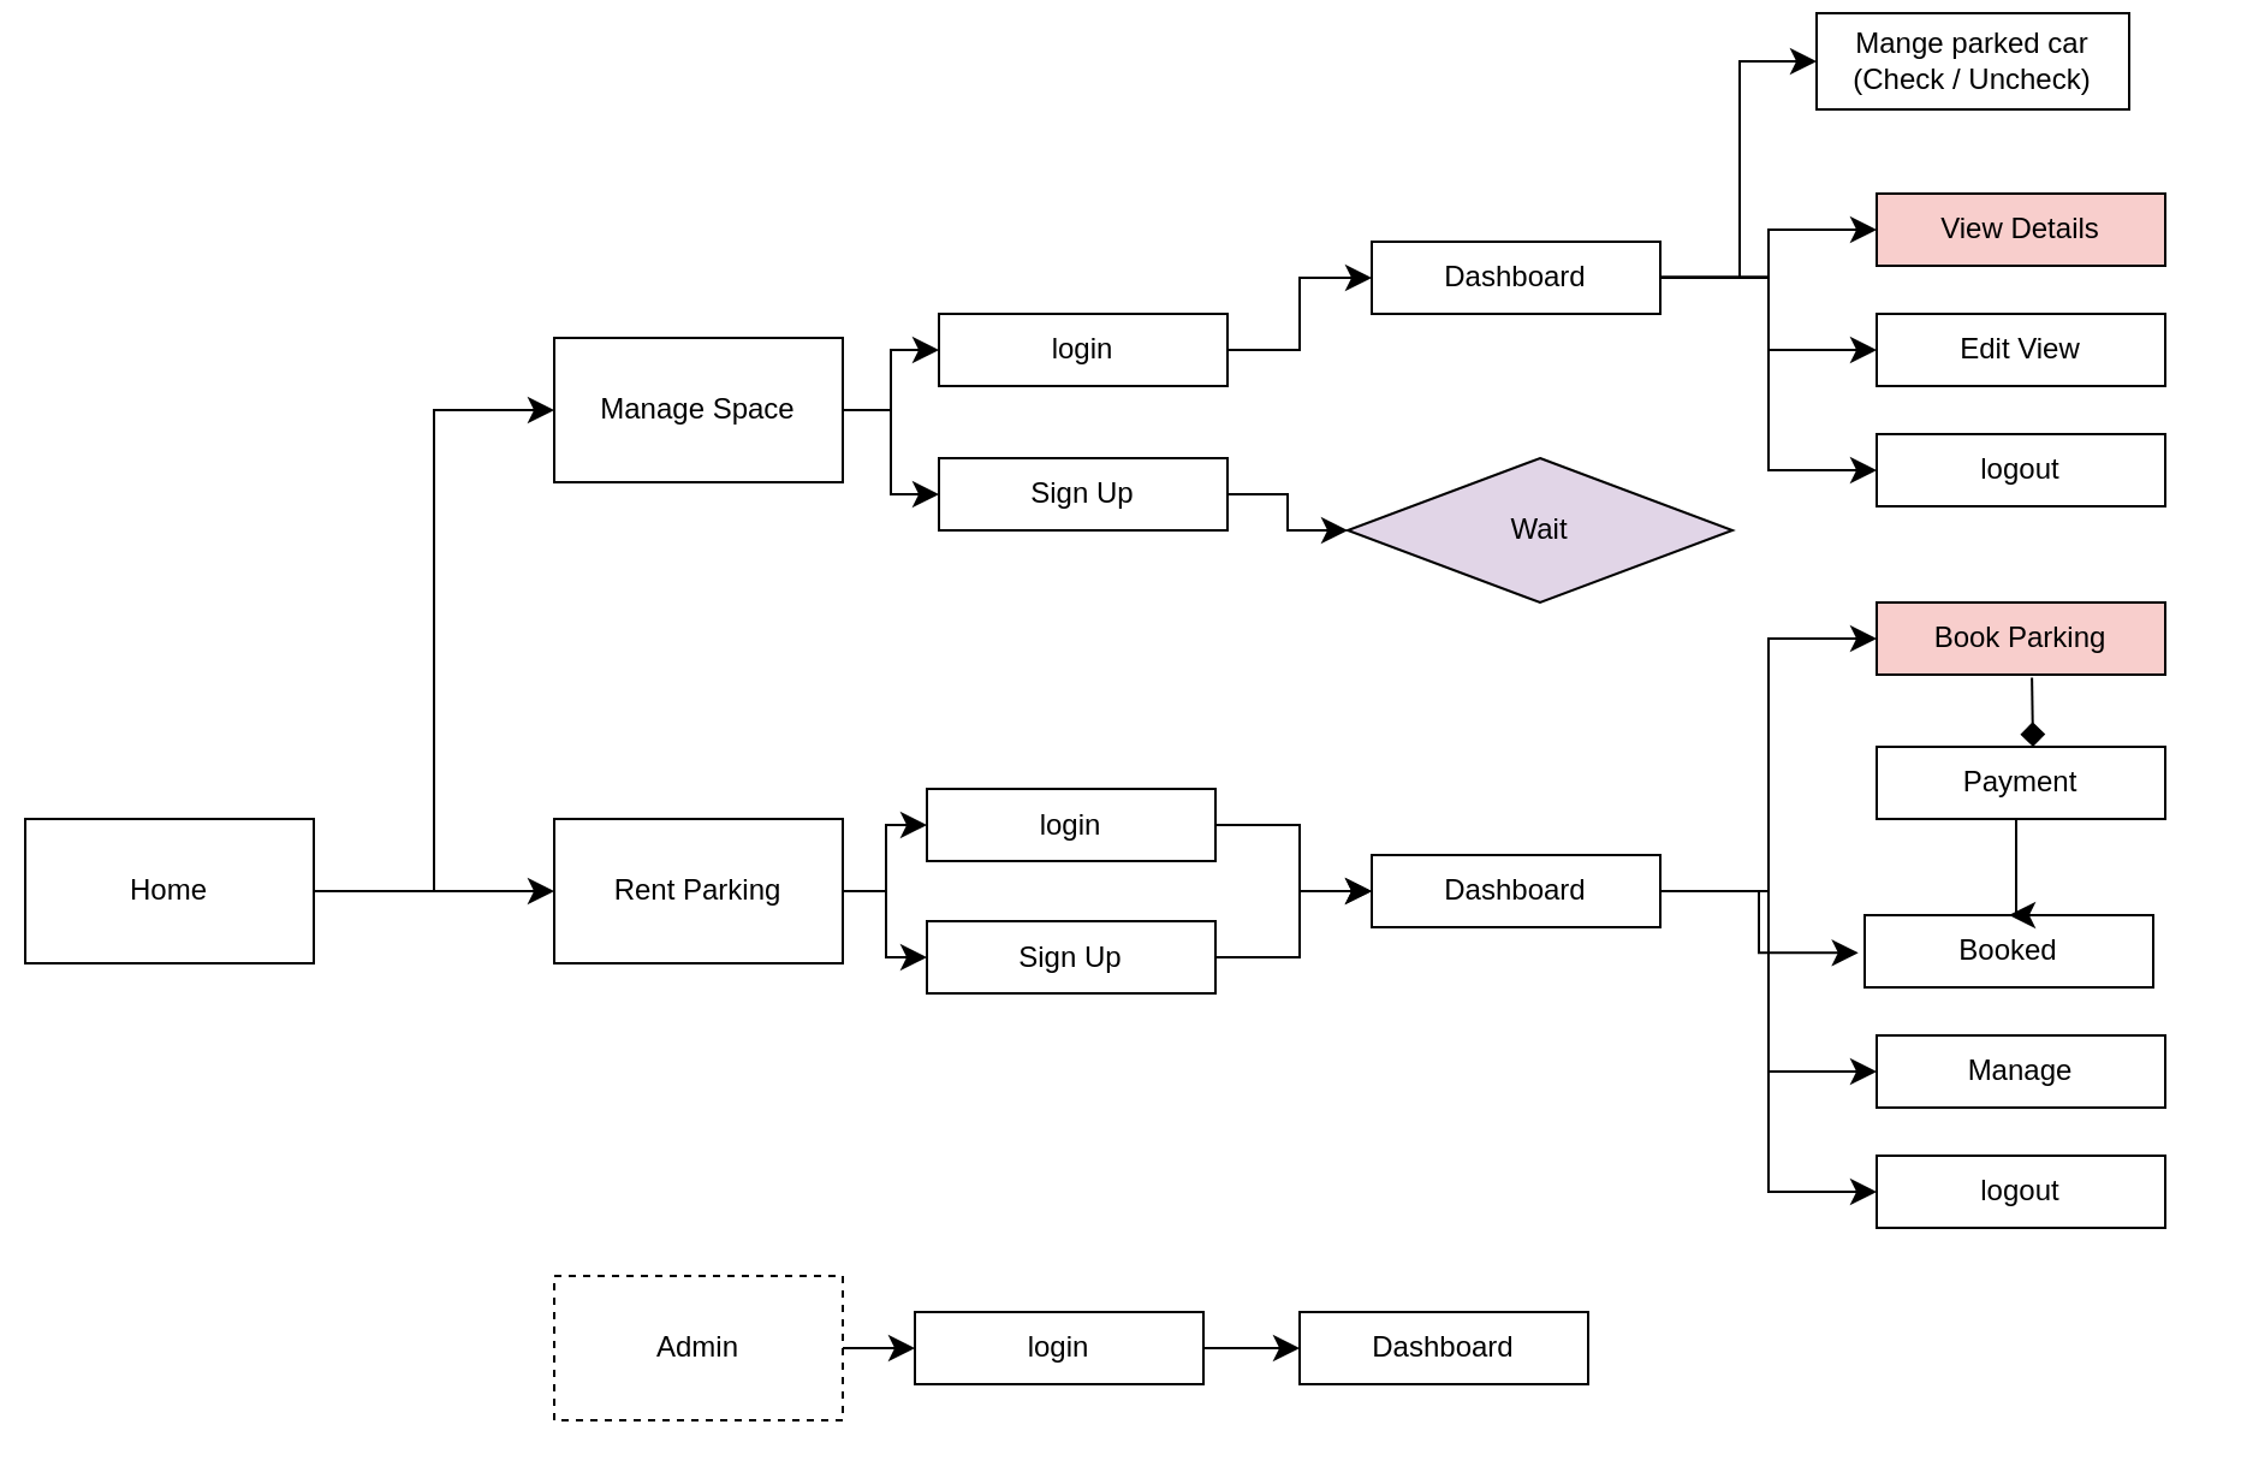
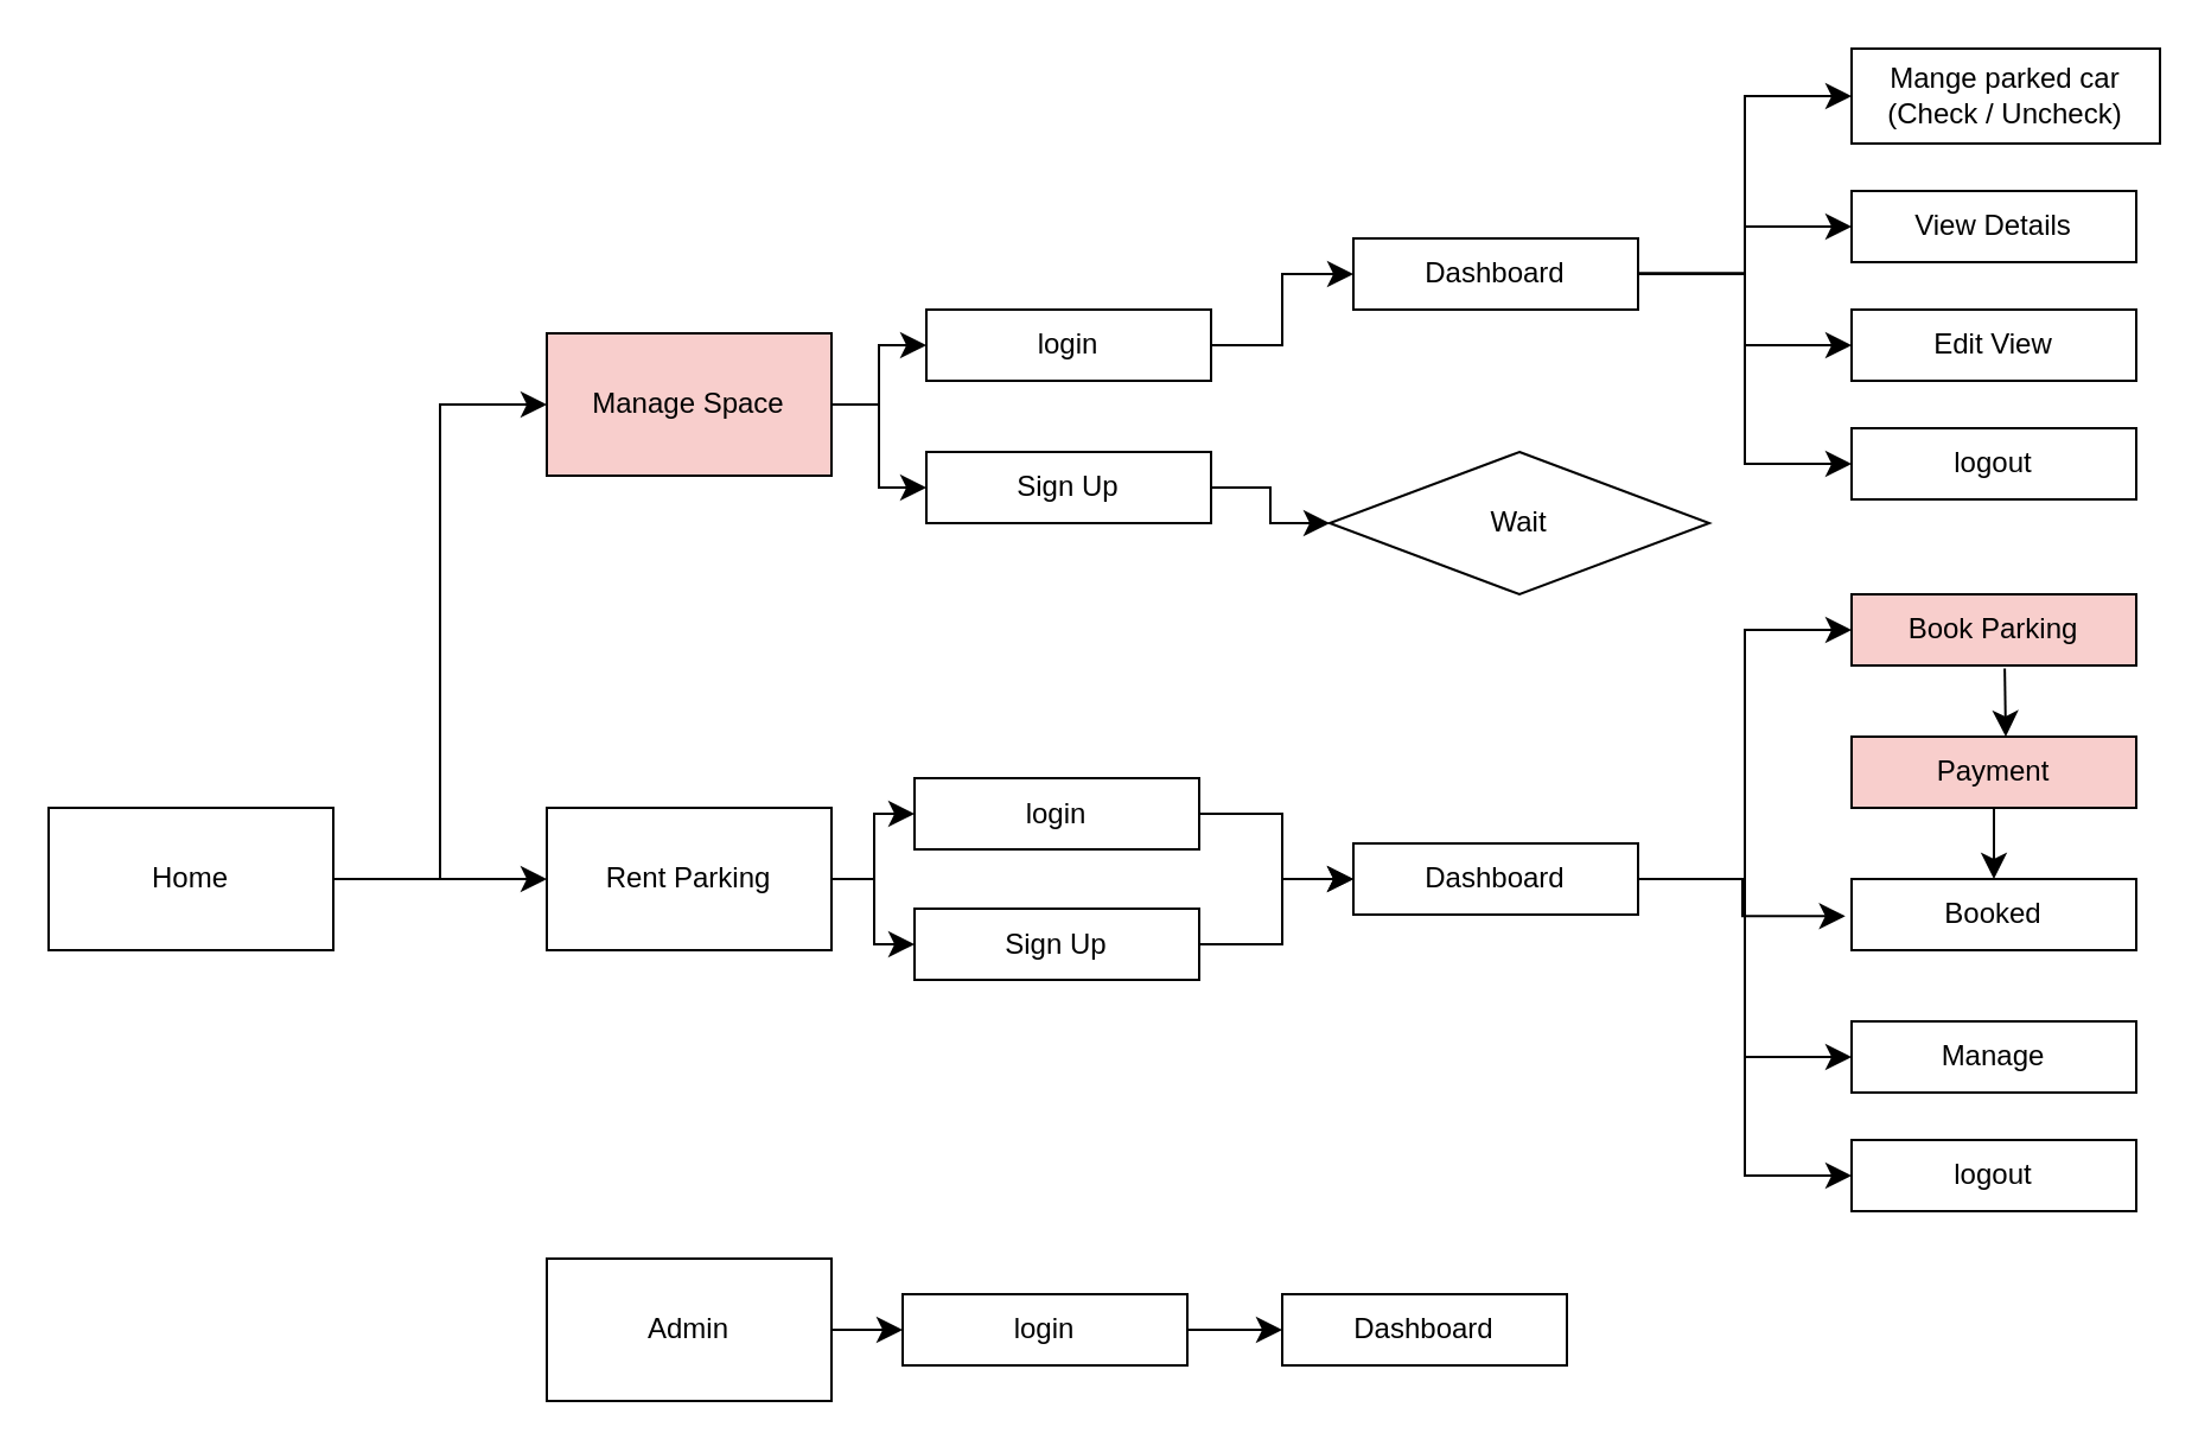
- <mxCell id="27" value="Mange parked car (Check / Uncheck)" style="whiteSpace=wrap;html=1;align=center;treeFolding=1;treeMoving=1;newEdgeStyle={&quot;edgeStyle&quot;:&quot;elbowEdgeStyle&quot;,&quot;startArrow&quot;:&quot;none&quot;,&quot;endArrow&quot;:&quot;none&quot;};" parent="1" vertex="1"><mxGeometry x="755" y="5" width="130" height="40" as="geometry" /></mxCell>
+ <mxCell id="27" value="Mange parked car (Check / Uncheck)" style="whiteSpace=wrap;html=1;align=center;treeFolding=1;treeMoving=1;newEdgeStyle={&quot;edgeStyle&quot;:&quot;elbowEdgeStyle&quot;,&quot;startArrow&quot;:&quot;none&quot;,&quot;endArrow&quot;:&quot;none&quot;};" parent="1" vertex="1"><mxGeometry x="780" y="20" width="130" height="40" as="geometry" /></mxCell>
- <mxCell id="28" value="View Details" style="whiteSpace=wrap;html=1;align=center;treeFolding=1;treeMoving=1;newEdgeStyle={&quot;edgeStyle&quot;:&quot;elbowEdgeStyle&quot;,&quot;startArrow&quot;:&quot;none&quot;,&quot;endArrow&quot;:&quot;none&quot;};fillColor=#f8cecc;" parent="1" vertex="1"><mxGeometry x="780" y="80" width="120" height="30" as="geometry" /></mxCell>
+ <mxCell id="28" value="View Details" style="whiteSpace=wrap;html=1;align=center;treeFolding=1;treeMoving=1;newEdgeStyle={&quot;edgeStyle&quot;:&quot;elbowEdgeStyle&quot;,&quot;startArrow&quot;:&quot;none&quot;,&quot;endArrow&quot;:&quot;none&quot;};" parent="1" vertex="1"><mxGeometry x="780" y="80" width="120" height="30" as="geometry" /></mxCell>
- <mxCell id="5" value="Manage Space" style="whiteSpace=wrap;html=1;align=center;treeFolding=1;treeMoving=1;newEdgeStyle={&quot;edgeStyle&quot;:&quot;elbowEdgeStyle&quot;,&quot;startArrow&quot;:&quot;none&quot;,&quot;endArrow&quot;:&quot;none&quot;};" parent="1" vertex="1"><mxGeometry x="230" y="140" width="120" height="60" as="geometry" /></mxCell>
+ <mxCell id="5" value="Manage Space" style="whiteSpace=wrap;html=1;align=center;treeFolding=1;treeMoving=1;newEdgeStyle={&quot;edgeStyle&quot;:&quot;elbowEdgeStyle&quot;,&quot;startArrow&quot;:&quot;none&quot;,&quot;endArrow&quot;:&quot;none&quot;};fillColor=#f8cecc;" parent="1" vertex="1"><mxGeometry x="230" y="140" width="120" height="60" as="geometry" /></mxCell>
- <mxCell id="20" value="Wait" style="rhombus;whiteSpace=wrap;html=1;fillColor=#e1d5e7;" parent="1" vertex="1"><mxGeometry x="560" y="190" width="160" height="60" as="geometry" /></mxCell>
+ <mxCell id="20" value="Wait" style="rhombus;whiteSpace=wrap;html=1;" parent="1" vertex="1"><mxGeometry x="560" y="190" width="160" height="60" as="geometry" /></mxCell>
- <mxCell id="44" value="" style="edgeStyle=elbowEdgeStyle;elbow=horizontal;endArrow=diamond;html=1;curved=0;rounded=0;endSize=8;startSize=8;exitX=0.538;exitY=1.041;exitDx=0;exitDy=0;exitPerimeter=0;entryX=0.542;entryY=0;entryDx=0;entryDy=0;entryPerimeter=0;" parent="1" source="31" target="43" edge="1"><mxGeometry width="50" height="50" relative="1" as="geometry"><mxPoint x="700" y="380" as="sourcePoint" /><mxPoint x="845" y="310" as="targetPoint" /></mxGeometry></mxCell>
+ <mxCell id="44" value="" style="edgeStyle=elbowEdgeStyle;elbow=horizontal;endArrow=classic;html=1;curved=0;rounded=0;endSize=8;startSize=8;exitX=0.538;exitY=1.041;exitDx=0;exitDy=0;exitPerimeter=0;entryX=0.542;entryY=0;entryDx=0;entryDy=0;entryPerimeter=0;" parent="1" source="31" target="43" edge="1"><mxGeometry width="50" height="50" relative="1" as="geometry"><mxPoint x="700" y="380" as="sourcePoint" /><mxPoint x="845" y="310" as="targetPoint" /></mxGeometry></mxCell>
- <mxCell id="43" value="Payment" style="whiteSpace=wrap;html=1;align=center;treeFolding=1;treeMoving=1;newEdgeStyle={&quot;edgeStyle&quot;:&quot;elbowEdgeStyle&quot;,&quot;startArrow&quot;:&quot;none&quot;,&quot;endArrow&quot;:&quot;none&quot;};" parent="1" vertex="1"><mxGeometry x="780" y="310" width="120" height="30" as="geometry" /></mxCell>
+ <mxCell id="43" value="Payment" style="whiteSpace=wrap;html=1;align=center;treeFolding=1;treeMoving=1;newEdgeStyle={&quot;edgeStyle&quot;:&quot;elbowEdgeStyle&quot;,&quot;startArrow&quot;:&quot;none&quot;,&quot;endArrow&quot;:&quot;none&quot;};fillColor=#f8cecc;" parent="1" vertex="1"><mxGeometry x="780" y="310" width="120" height="30" as="geometry" /></mxCell>
- <mxCell id="2" value="Home" style="whiteSpace=wrap;html=1;align=center;treeFolding=1;treeMoving=1;newEdgeStyle={&quot;edgeStyle&quot;:&quot;elbowEdgeStyle&quot;,&quot;startArrow&quot;:&quot;none&quot;,&quot;endArrow&quot;:&quot;none&quot;};" parent="1" vertex="1"><mxGeometry x="10" y="340" width="120" height="60" as="geometry" /></mxCell>
+ <mxCell id="2" value="Home" style="whiteSpace=wrap;html=1;align=center;treeFolding=1;treeMoving=1;newEdgeStyle={&quot;edgeStyle&quot;:&quot;elbowEdgeStyle&quot;,&quot;startArrow&quot;:&quot;none&quot;,&quot;endArrow&quot;:&quot;none&quot;};" parent="1" vertex="1"><mxGeometry x="20" y="340" width="120" height="60" as="geometry" /></mxCell>
- <mxCell id="32" value="Booked" style="whiteSpace=wrap;html=1;align=center;treeFolding=1;treeMoving=1;newEdgeStyle={&quot;edgeStyle&quot;:&quot;elbowEdgeStyle&quot;,&quot;startArrow&quot;:&quot;none&quot;,&quot;endArrow&quot;:&quot;none&quot;};" parent="1" vertex="1"><mxGeometry x="775" y="380" width="120" height="30" as="geometry" /></mxCell>
+ <mxCell id="32" value="Booked" style="whiteSpace=wrap;html=1;align=center;treeFolding=1;treeMoving=1;newEdgeStyle={&quot;edgeStyle&quot;:&quot;elbowEdgeStyle&quot;,&quot;startArrow&quot;:&quot;none&quot;,&quot;endArrow&quot;:&quot;none&quot;};" parent="1" vertex="1"><mxGeometry x="780" y="370" width="120" height="30" as="geometry" /></mxCell>
- <mxCell id="3" value="Admin" style="whiteSpace=wrap;html=1;align=center;treeFolding=1;treeMoving=1;newEdgeStyle={&quot;edgeStyle&quot;:&quot;elbowEdgeStyle&quot;,&quot;startArrow&quot;:&quot;none&quot;,&quot;endArrow&quot;:&quot;none&quot;};dashed=1;" parent="1" vertex="1"><mxGeometry x="230" y="530" width="120" height="60" as="geometry" /></mxCell>
+ <mxCell id="3" value="Admin" style="whiteSpace=wrap;html=1;align=center;treeFolding=1;treeMoving=1;newEdgeStyle={&quot;edgeStyle&quot;:&quot;elbowEdgeStyle&quot;,&quot;startArrow&quot;:&quot;none&quot;,&quot;endArrow&quot;:&quot;none&quot;};" parent="1" vertex="1"><mxGeometry x="230" y="530" width="120" height="60" as="geometry" /></mxCell>
